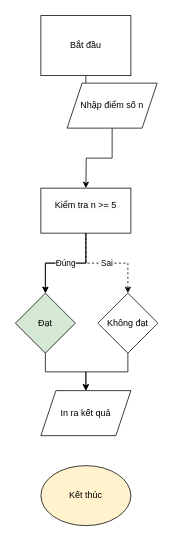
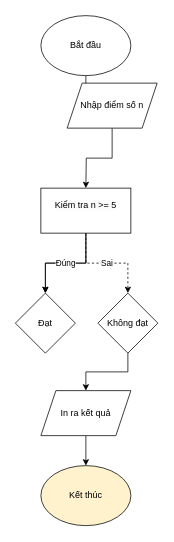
- <mxCell id="3" value="&lt;font style=&quot;vertical-align: inherit;&quot;&gt;&lt;font style=&quot;vertical-align: inherit;&quot;&gt;Bắt đầu&lt;/font&gt;&lt;/font&gt;" style="whiteSpace=wrap;html=1;rounded=0;" vertex="1" parent="1"><mxGeometry x="54" y="20" width="120" height="80" as="geometry" /></mxCell>
+ <mxCell id="3" value="&lt;font style=&quot;vertical-align: inherit;&quot;&gt;&lt;font style=&quot;vertical-align: inherit;&quot;&gt;Bắt đầu&lt;/font&gt;&lt;/font&gt;" style="ellipse;whiteSpace=wrap;html=1;" vertex="1" parent="1"><mxGeometry x="54" y="20" width="120" height="80" as="geometry" /></mxCell>
- <mxCell id="11" value="Đạt" style="rhombus;whiteSpace=wrap;html=1;rounded=0;fillColor=#d5e8d4;" vertex="1" parent="1"><mxGeometry x="20" y="390" width="80" height="80" as="geometry" /></mxCell>
+ <mxCell id="11" value="Đạt" style="rhombus;whiteSpace=wrap;html=1;rounded=0;" vertex="1" parent="1"><mxGeometry x="20" y="390" width="80" height="80" as="geometry" /></mxCell>
- <mxCell id="10" value="" style="edgeStyle=orthogonalEdgeStyle;rounded=0;orthogonalLoop=1;jettySize=auto;html=1;" edge="1" parent="1" source="11" target="15"><mxGeometry relative="1" as="geometry" /></mxCell>
+ <mxCell id="14" value="" style="edgeStyle=orthogonalEdgeStyle;rounded=0;orthogonalLoop=1;jettySize=auto;html=1;" edge="1" parent="1" source="15" target="16"><mxGeometry relative="1" as="geometry" /></mxCell>
